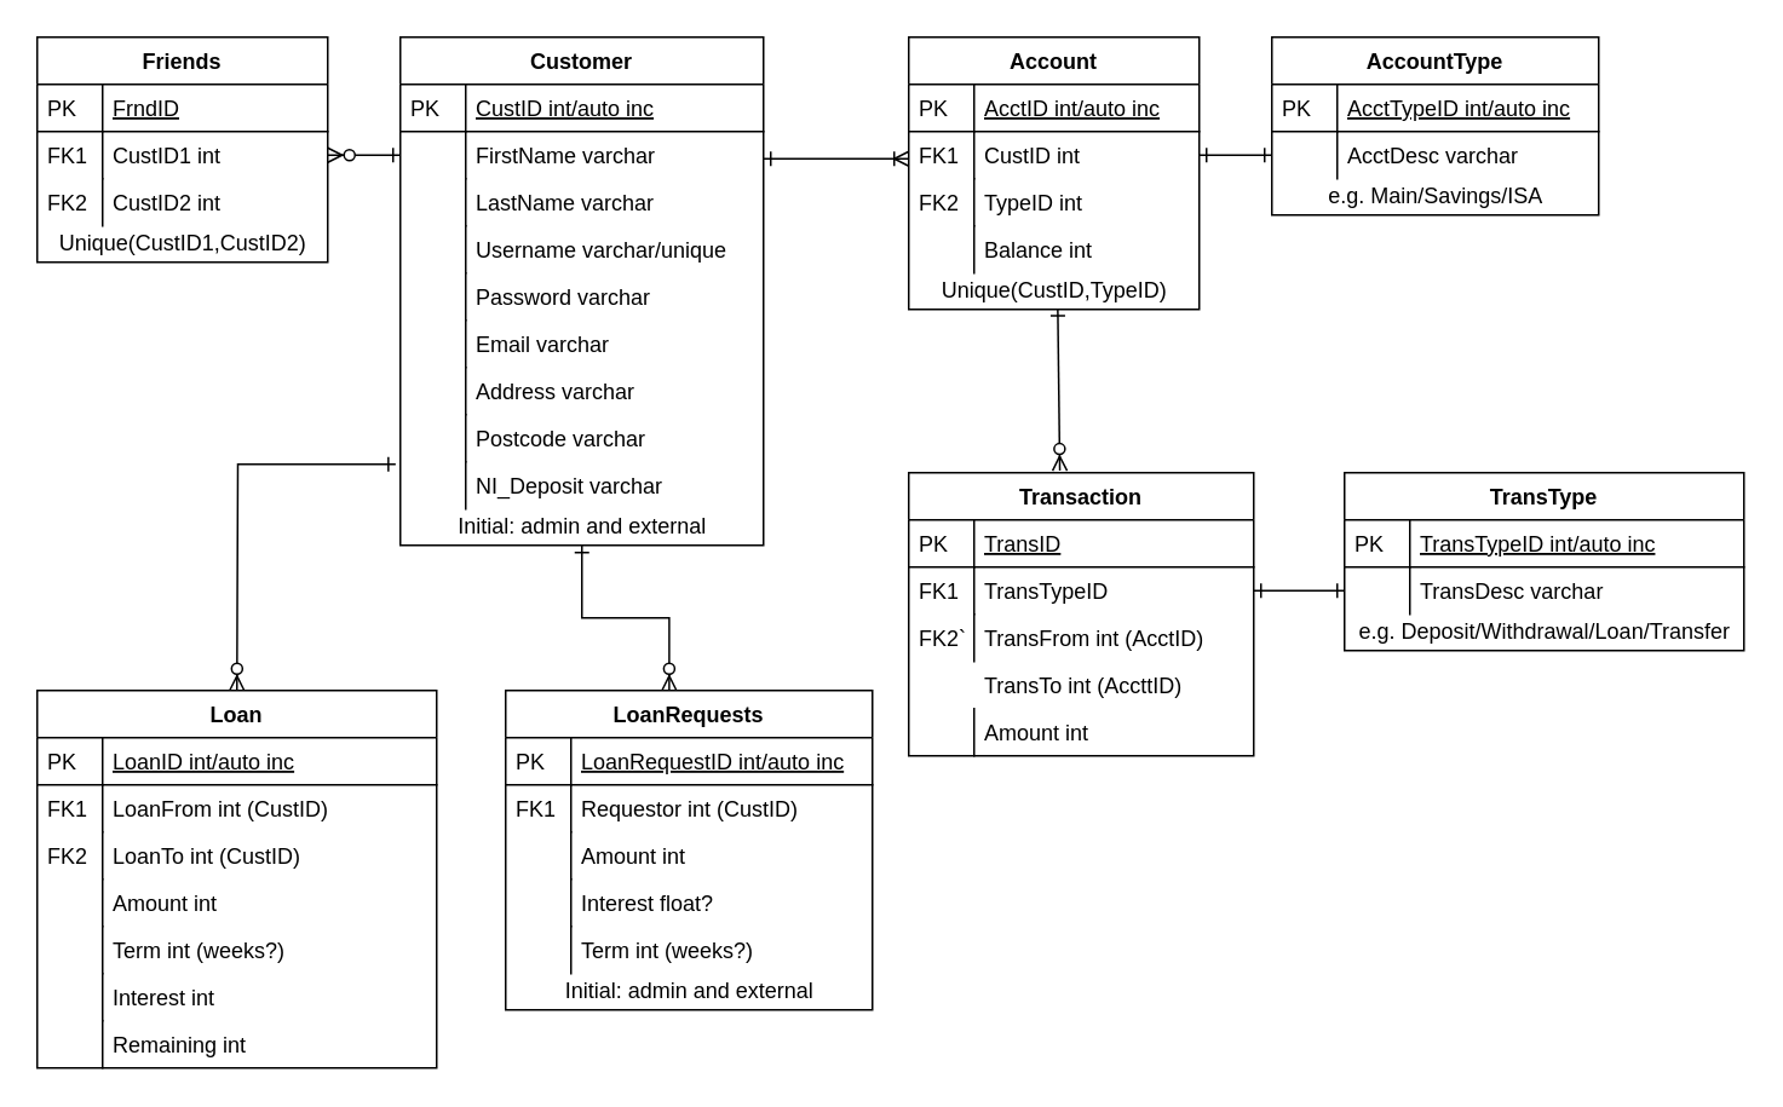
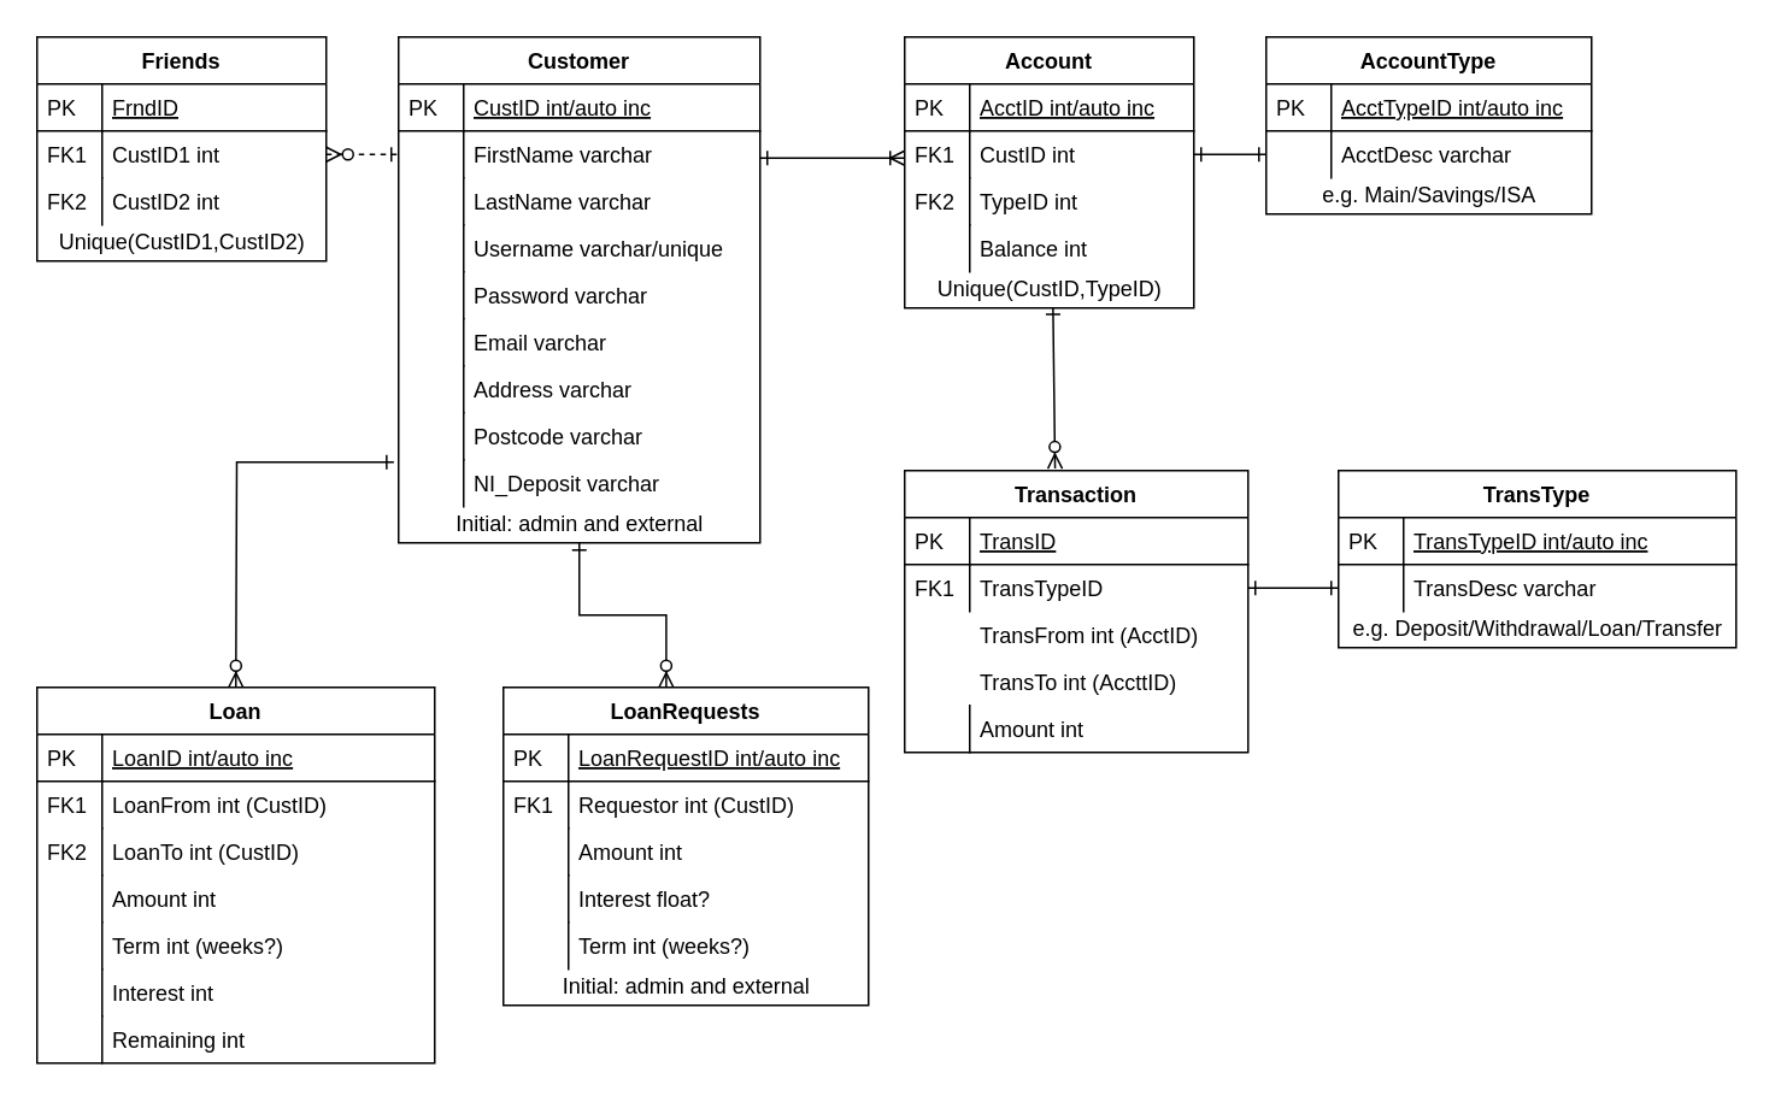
- <mxCell id="90" value="" style="edgeStyle=orthogonalEdgeStyle;rounded=0;orthogonalLoop=1;jettySize=auto;html=1;startArrow=ERzeroToMany;startFill=1;endArrow=ERone;endFill=0;" edge="1" parent="1" source="42" target="6"><mxGeometry relative="1" as="geometry" /></mxCell>
+ <mxCell id="90" value="" style="edgeStyle=orthogonalEdgeStyle;rounded=0;orthogonalLoop=1;jettySize=auto;html=1;startArrow=ERzeroToMany;startFill=1;endArrow=ERone;endFill=0;dashed=1;" edge="1" parent="1" source="42" target="6"><mxGeometry relative="1" as="geometry" /></mxCell>
- <mxCell id="53" value="FK2`" style="shape=partialRectangle;top=0;left=0;bottom=0;fillColor=none;align=left;verticalAlign=top;spacingLeft=4;spacingRight=4;overflow=hidden;rotatable=0;points=[];portConstraint=eastwest;part=1;" vertex="1" connectable="0" parent="52"><mxGeometry width="36" height="26" as="geometry" /></mxCell>
